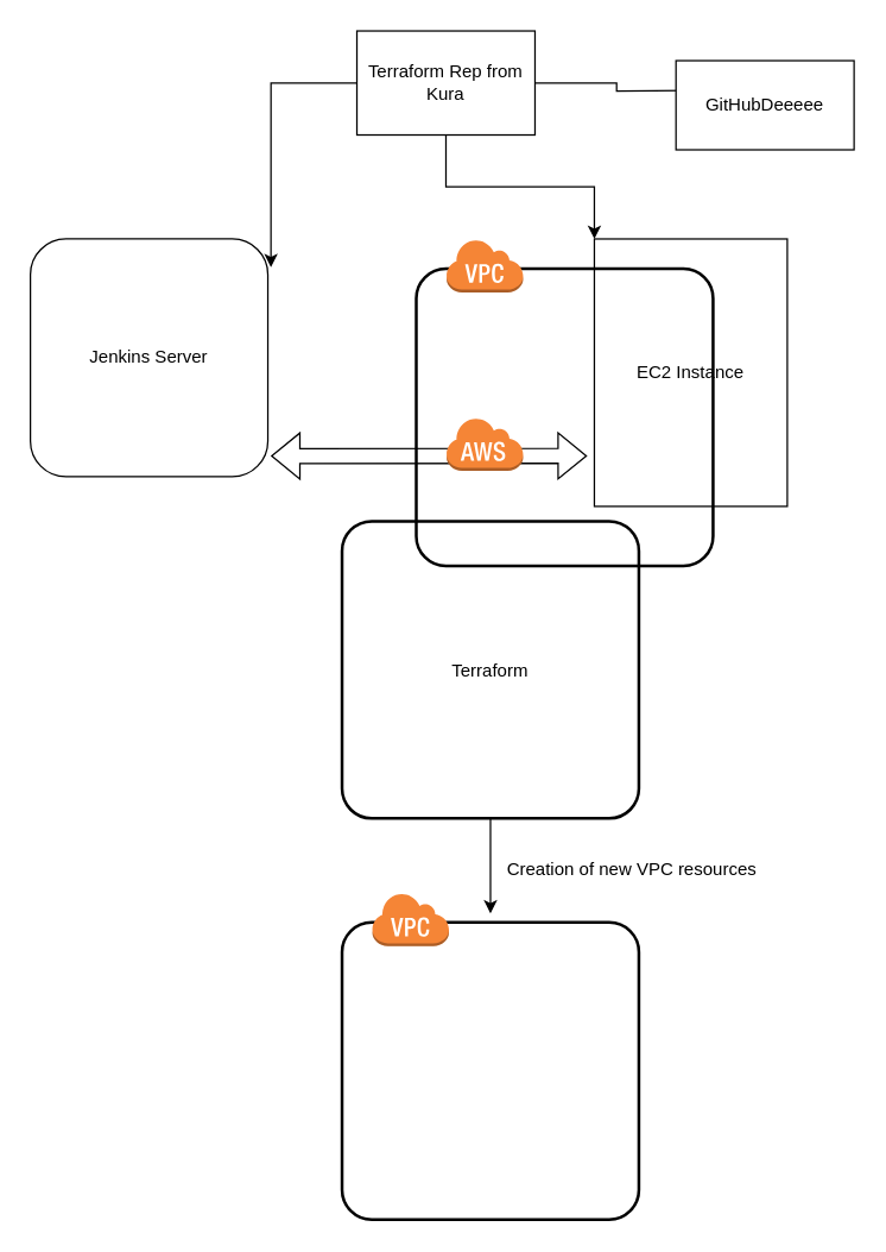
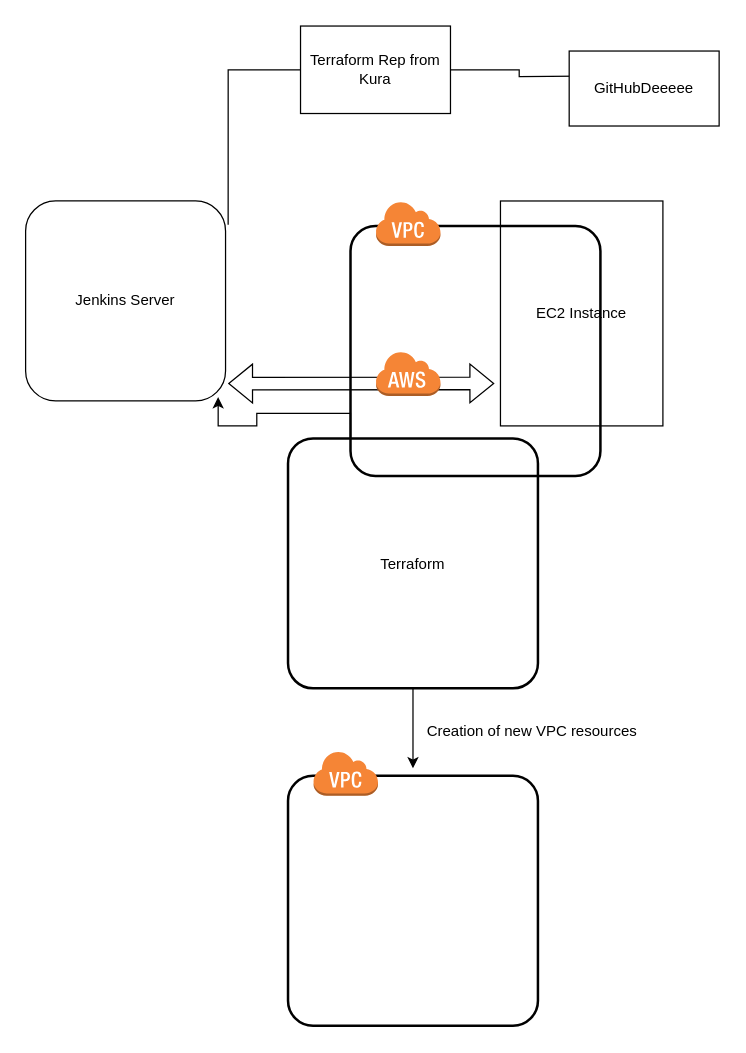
- <mxCell id="7" style="edgeStyle=orthogonalEdgeStyle;rounded=0;orthogonalLoop=1;jettySize=auto;html=1;exitX=0.5;exitY=1;exitDx=0;exitDy=0;entryX=0;entryY=0;entryDx=0;entryDy=0;" edge="1" parent="1" source="8" target="4"><mxGeometry relative="1" as="geometry" /></mxCell>
- <mxCell id="6" style="edgeStyle=orthogonalEdgeStyle;rounded=0;orthogonalLoop=1;jettySize=auto;html=1;entryX=1.013;entryY=0.119;entryDx=0;entryDy=0;entryPerimeter=0;" edge="1" parent="1" source="8" target="2"><mxGeometry relative="1" as="geometry" /></mxCell>
+ <mxCell id="6" style="edgeStyle=orthogonalEdgeStyle;rounded=0;orthogonalLoop=1;jettySize=auto;html=1;entryX=1.013;entryY=0.119;entryDx=0;entryDy=0;entryPerimeter=0;endArrow=none;" edge="1" parent="1" source="8" target="2"><mxGeometry relative="1" as="geometry" /></mxCell>
+ <mxCell id="10" style="edgeStyle=orthogonalEdgeStyle;rounded=0;orthogonalLoop=1;jettySize=auto;html=1;exitX=0.25;exitY=0;exitDx=0;exitDy=0;entryX=0.963;entryY=0.981;entryDx=0;entryDy=0;entryPerimeter=0;" edge="1" parent="1" source="12" target="2"><mxGeometry relative="1" as="geometry" /></mxCell>
